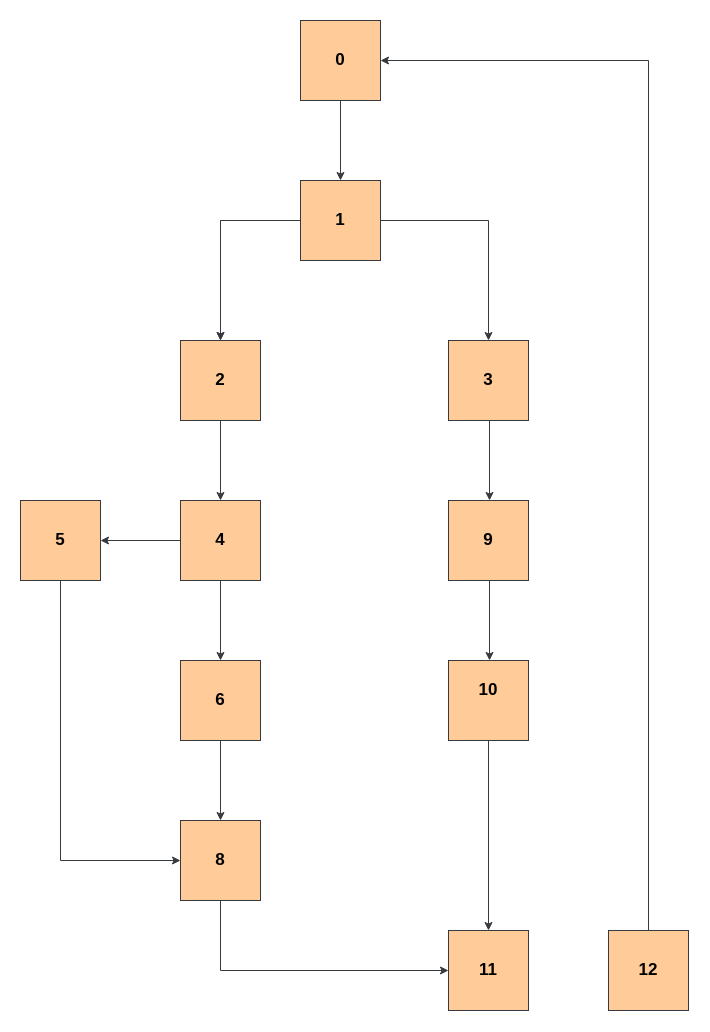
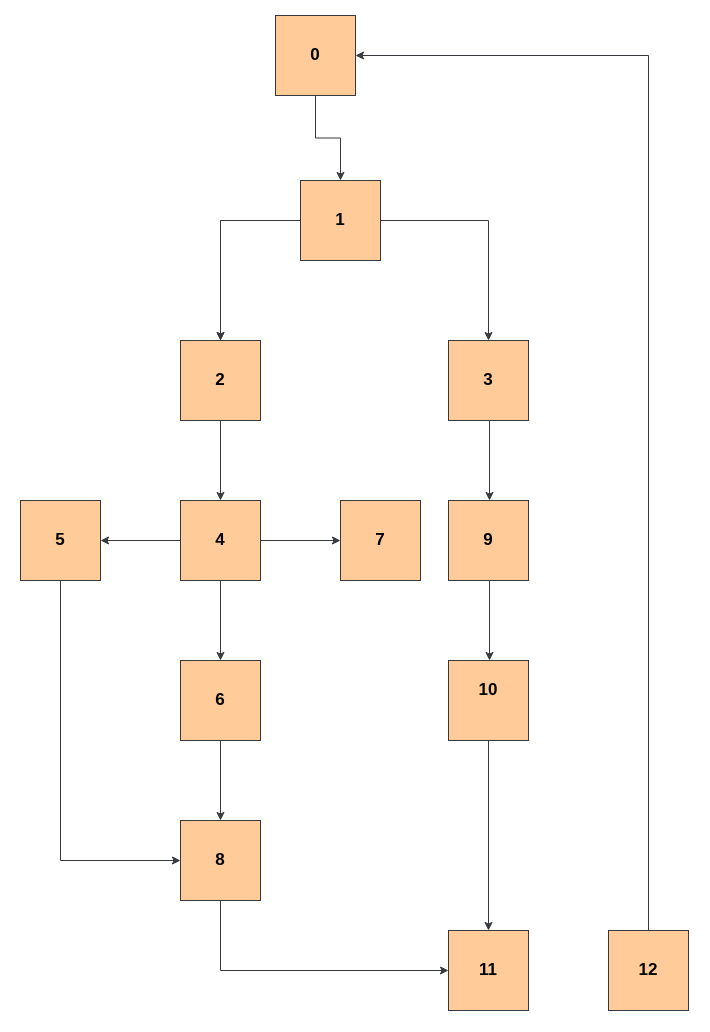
- <mxCell id="3" value="0" style="whiteSpace=wrap;html=1;aspect=fixed;fillColor=#ffcc99;strokeColor=#36393d;shadow=0;comic=0;labelBorderColor=none;spacing=2;fontStyle=1;fontSize=17;" vertex="1" parent="1"><mxGeometry x="300" y="20" width="80" height="80" as="geometry" /></mxCell>
+ <mxCell id="3" value="0" style="whiteSpace=wrap;html=1;aspect=fixed;fillColor=#ffcc99;strokeColor=#36393d;shadow=0;comic=0;labelBorderColor=none;spacing=2;fontStyle=1;fontSize=17;" vertex="1" parent="1"><mxGeometry x="275" y="15" width="80" height="80" as="geometry" /></mxCell>
+ <mxCell id="21" value="" style="edgeStyle=orthogonalEdgeStyle;rounded=0;orthogonalLoop=1;jettySize=auto;html=1;fillColor=#ffcc99;strokeColor=#36393d;shadow=0;comic=0;labelBorderColor=none;spacing=2;fontStyle=1;fontSize=17;" edge="1" parent="1" source="22" target="23"><mxGeometry relative="1" as="geometry" /></mxCell>
+ <mxCell id="23" value="7" style="whiteSpace=wrap;html=1;aspect=fixed;fillColor=#ffcc99;strokeColor=#36393d;shadow=0;comic=0;labelBorderColor=none;spacing=2;fontStyle=1;fontSize=17;" vertex="1" parent="1"><mxGeometry x="340" y="500" width="80" height="80" as="geometry" /></mxCell>
